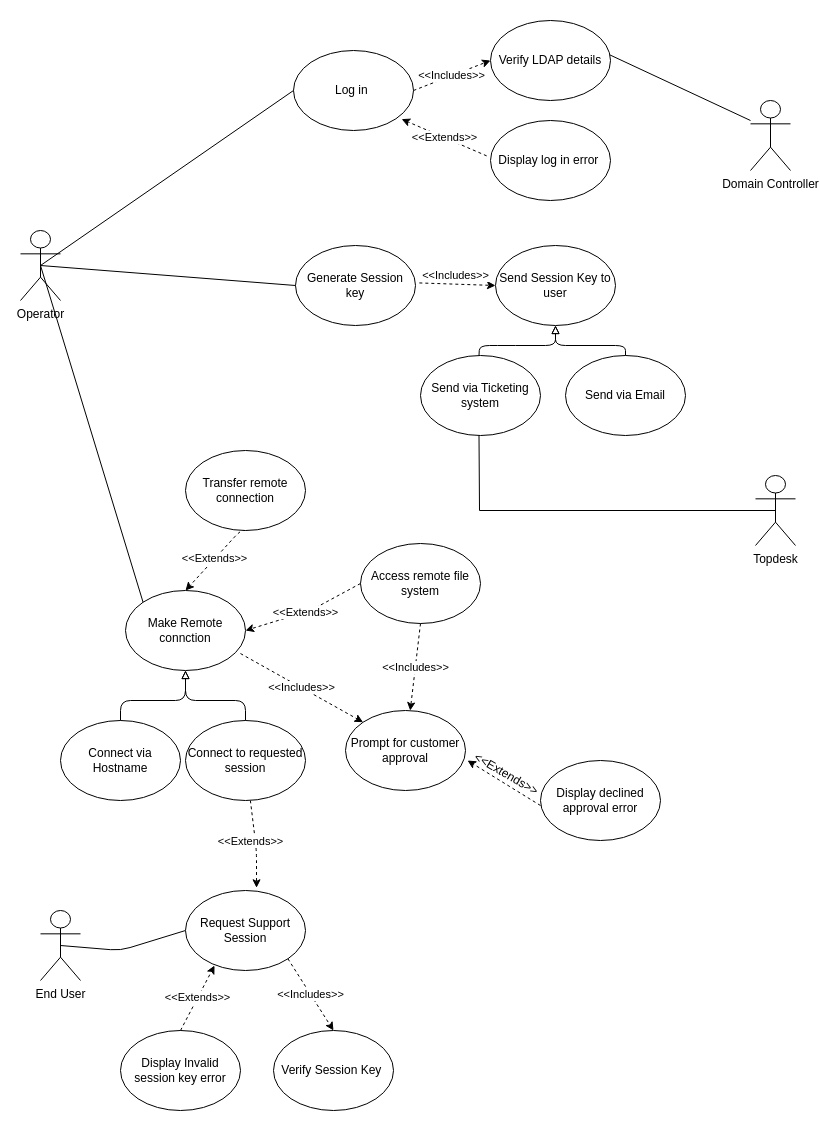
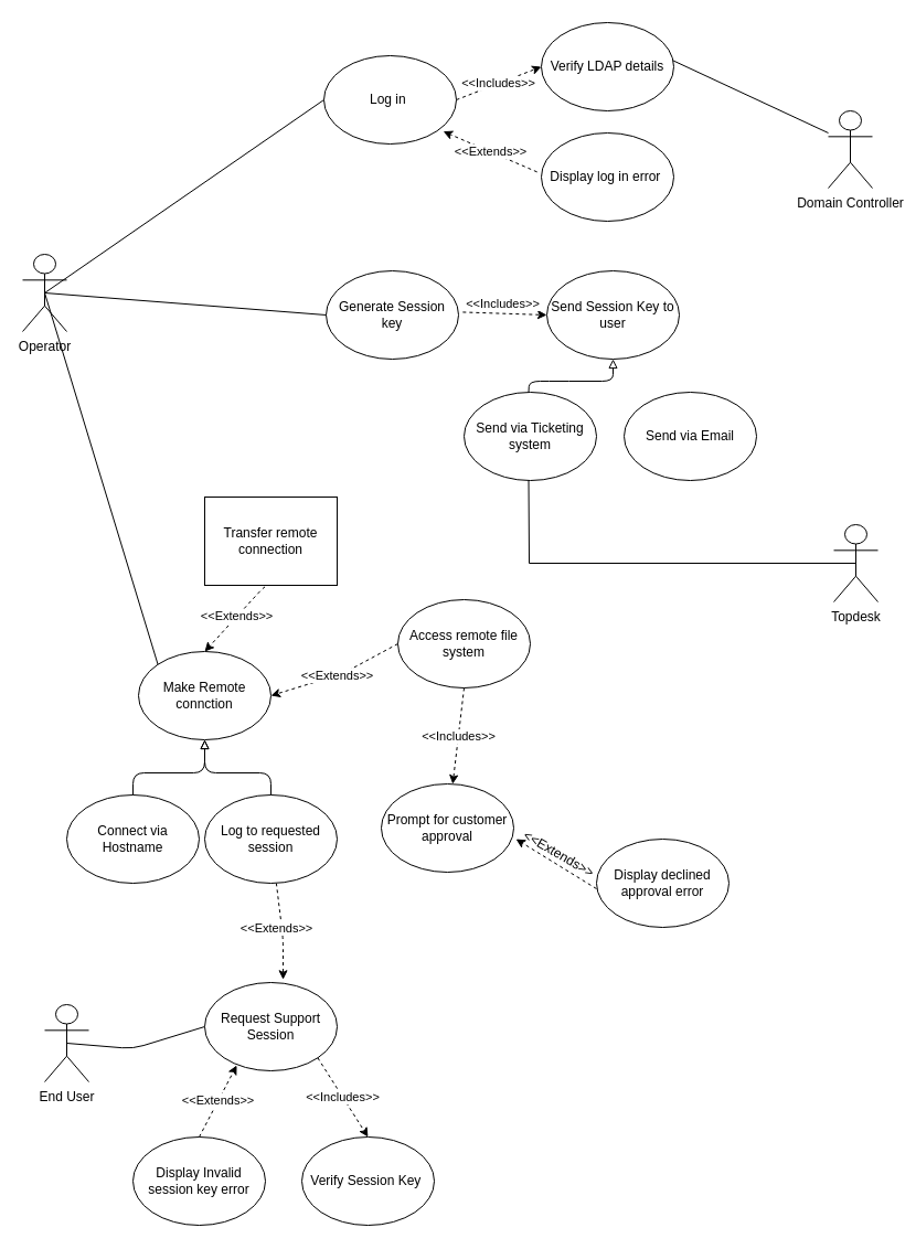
- <mxCell id="17" value="" style="endArrow=block;html=1;exitX=0.5;exitY=0;exitDx=0;exitDy=0;entryX=0.5;entryY=1;entryDx=0;entryDy=0;endFill=0;" edge="1" parent="1" source="14" target="13"><mxGeometry width="50" height="50" relative="1" as="geometry"><mxPoint x="585" y="344.5" as="sourcePoint" /><mxPoint x="641.96" y="314.82" as="targetPoint" /><Array as="points"><mxPoint x="625" y="345" /><mxPoint x="555" y="345" /></Array></mxGeometry></mxCell>
- <mxCell id="35" value="Transfer remote connection" style="ellipse;whiteSpace=wrap;html=1;" vertex="1" parent="1"><mxGeometry x="185" y="450" width="120" height="80" as="geometry" /></mxCell>
+ <mxCell id="35" value="Transfer remote connection" style="whiteSpace=wrap;html=1;rounded=0;" vertex="1" parent="1"><mxGeometry x="185" y="450" width="120" height="80" as="geometry" /></mxCell>
- <mxCell id="31" value="&amp;lt;&amp;lt;Includes&amp;gt;&amp;gt;" style="endArrow=classic;html=1;dashed=1;exitX=0.958;exitY=0.788;exitDx=0;exitDy=0;exitPerimeter=0;entryX=0;entryY=0;entryDx=0;entryDy=0;" edge="1" source="24" target="29" parent="1"><mxGeometry width="50" height="50" relative="1" as="geometry"><mxPoint x="430" y="710" as="sourcePoint" /><mxPoint x="490" y="760" as="targetPoint" /><Array as="points" /></mxGeometry></mxCell>
- <mxCell id="41" value="Connect to requested session" style="ellipse;whiteSpace=wrap;html=1;" vertex="1" parent="1"><mxGeometry x="185" y="720" width="120" height="80" as="geometry" /></mxCell>
+ <mxCell id="41" value="Log to requested session" style="ellipse;whiteSpace=wrap;html=1;" vertex="1" parent="1"><mxGeometry x="185" y="720" width="120" height="80" as="geometry" /></mxCell>
